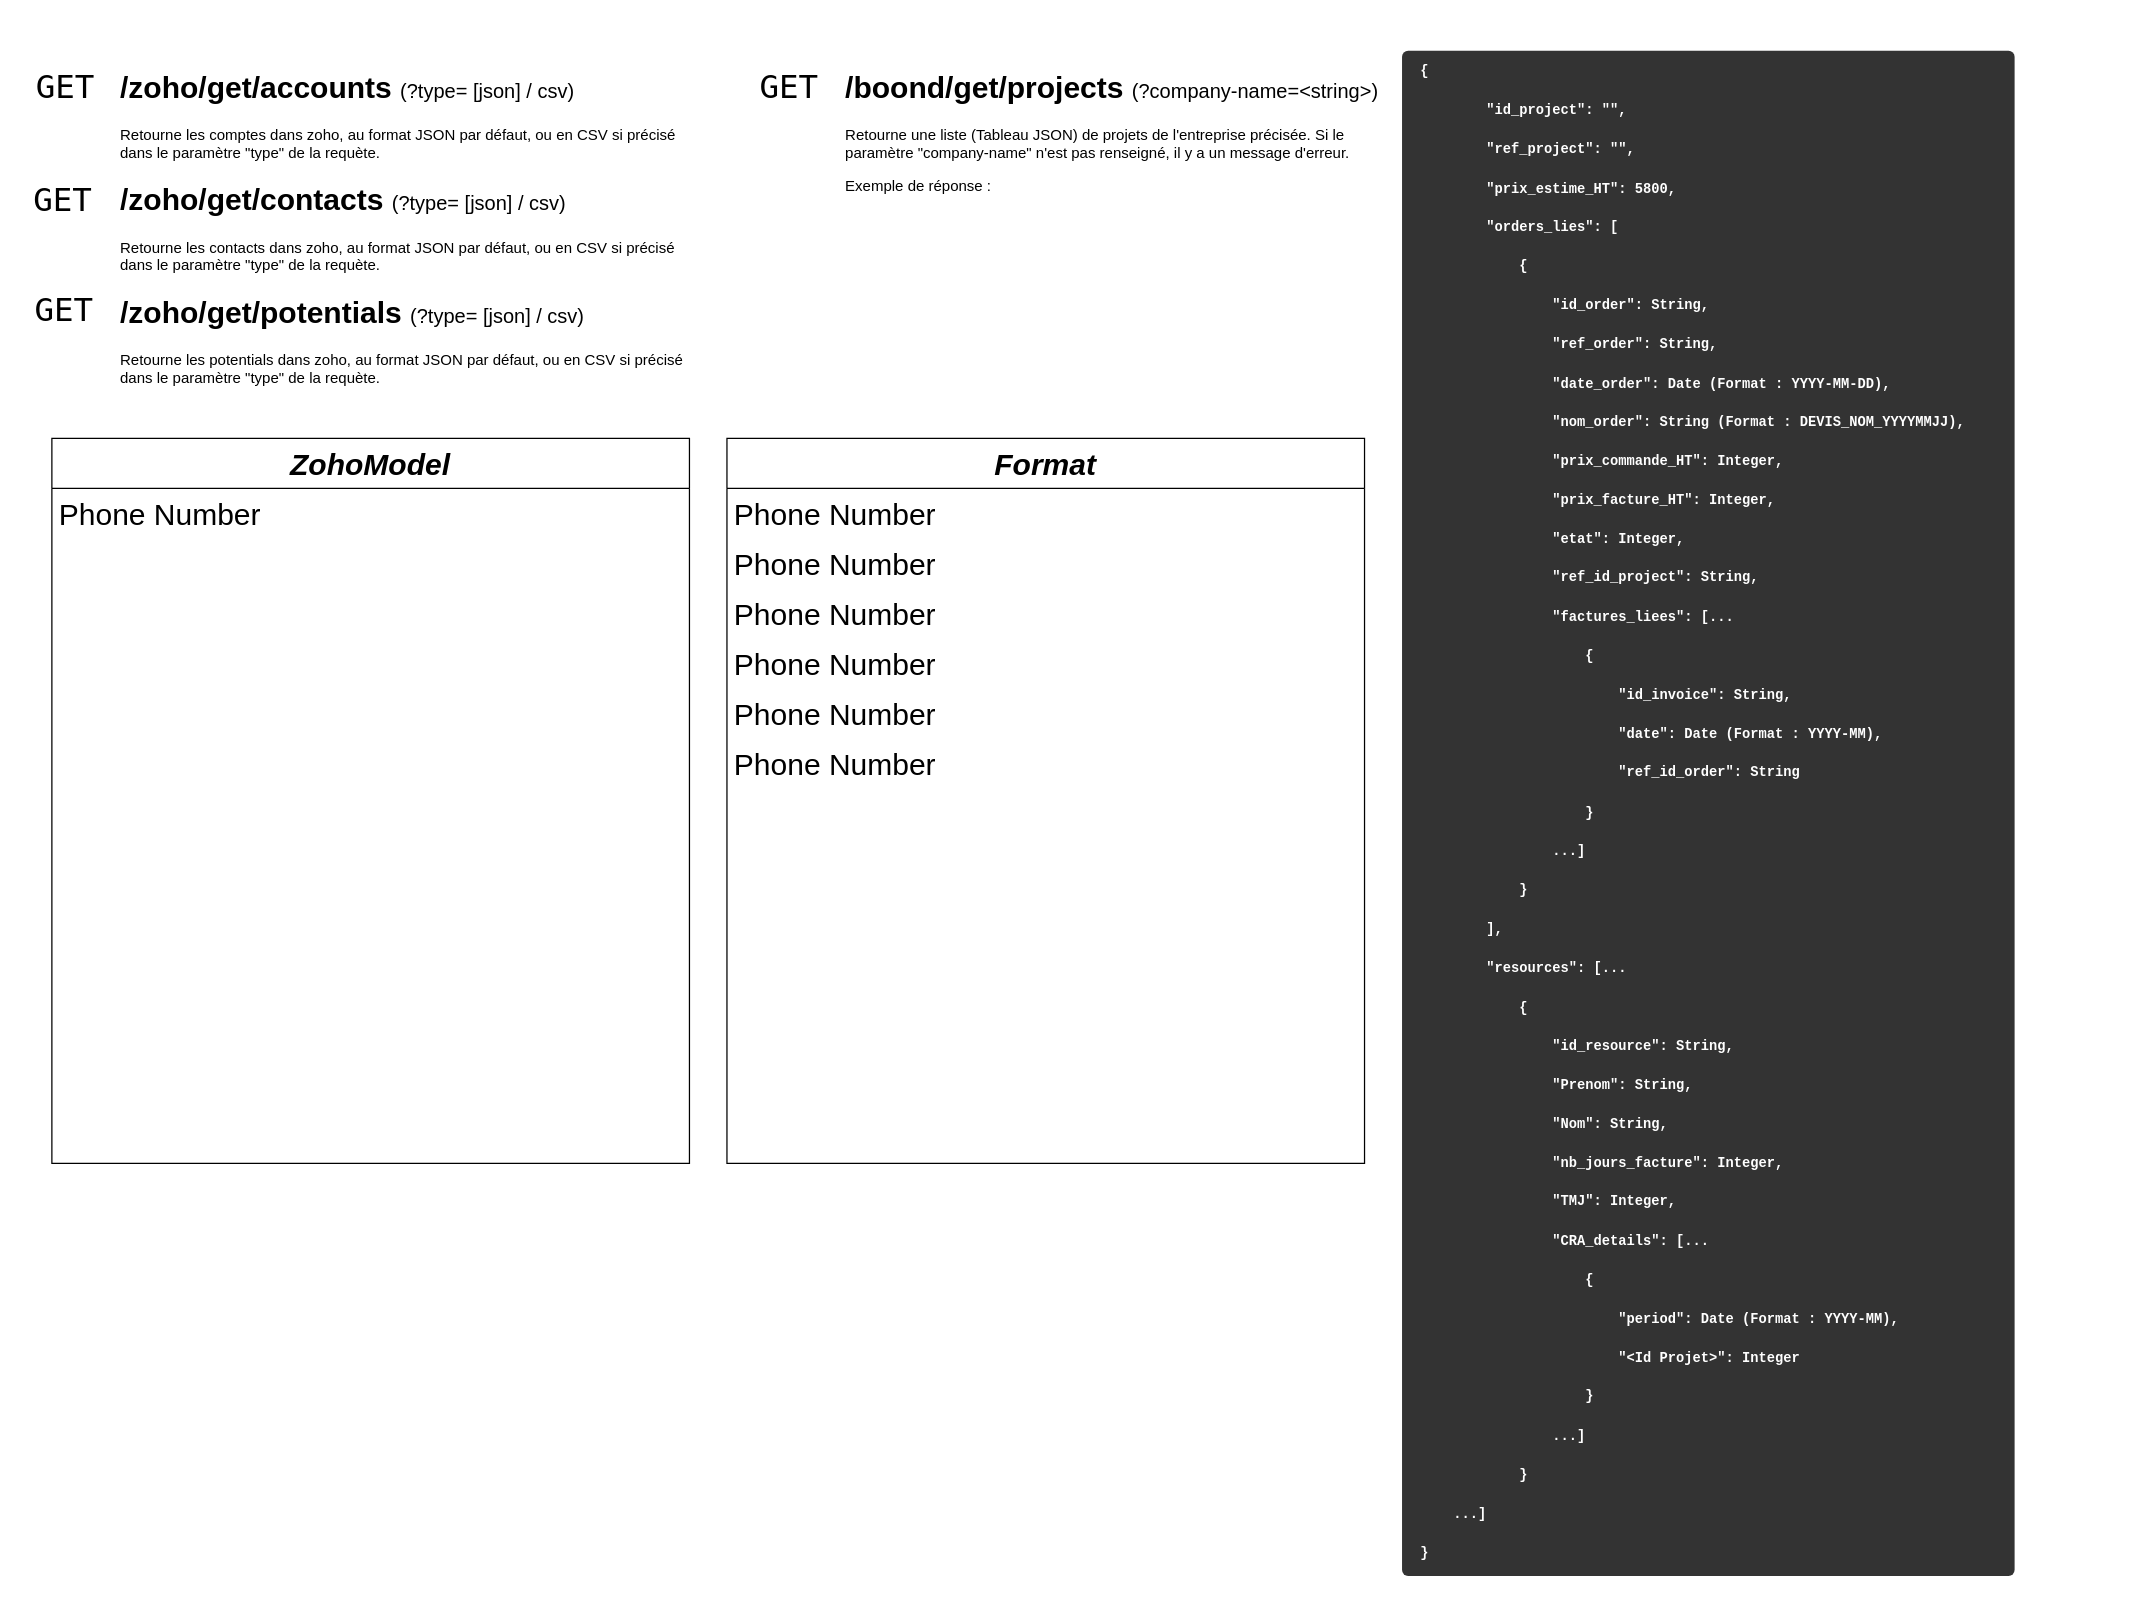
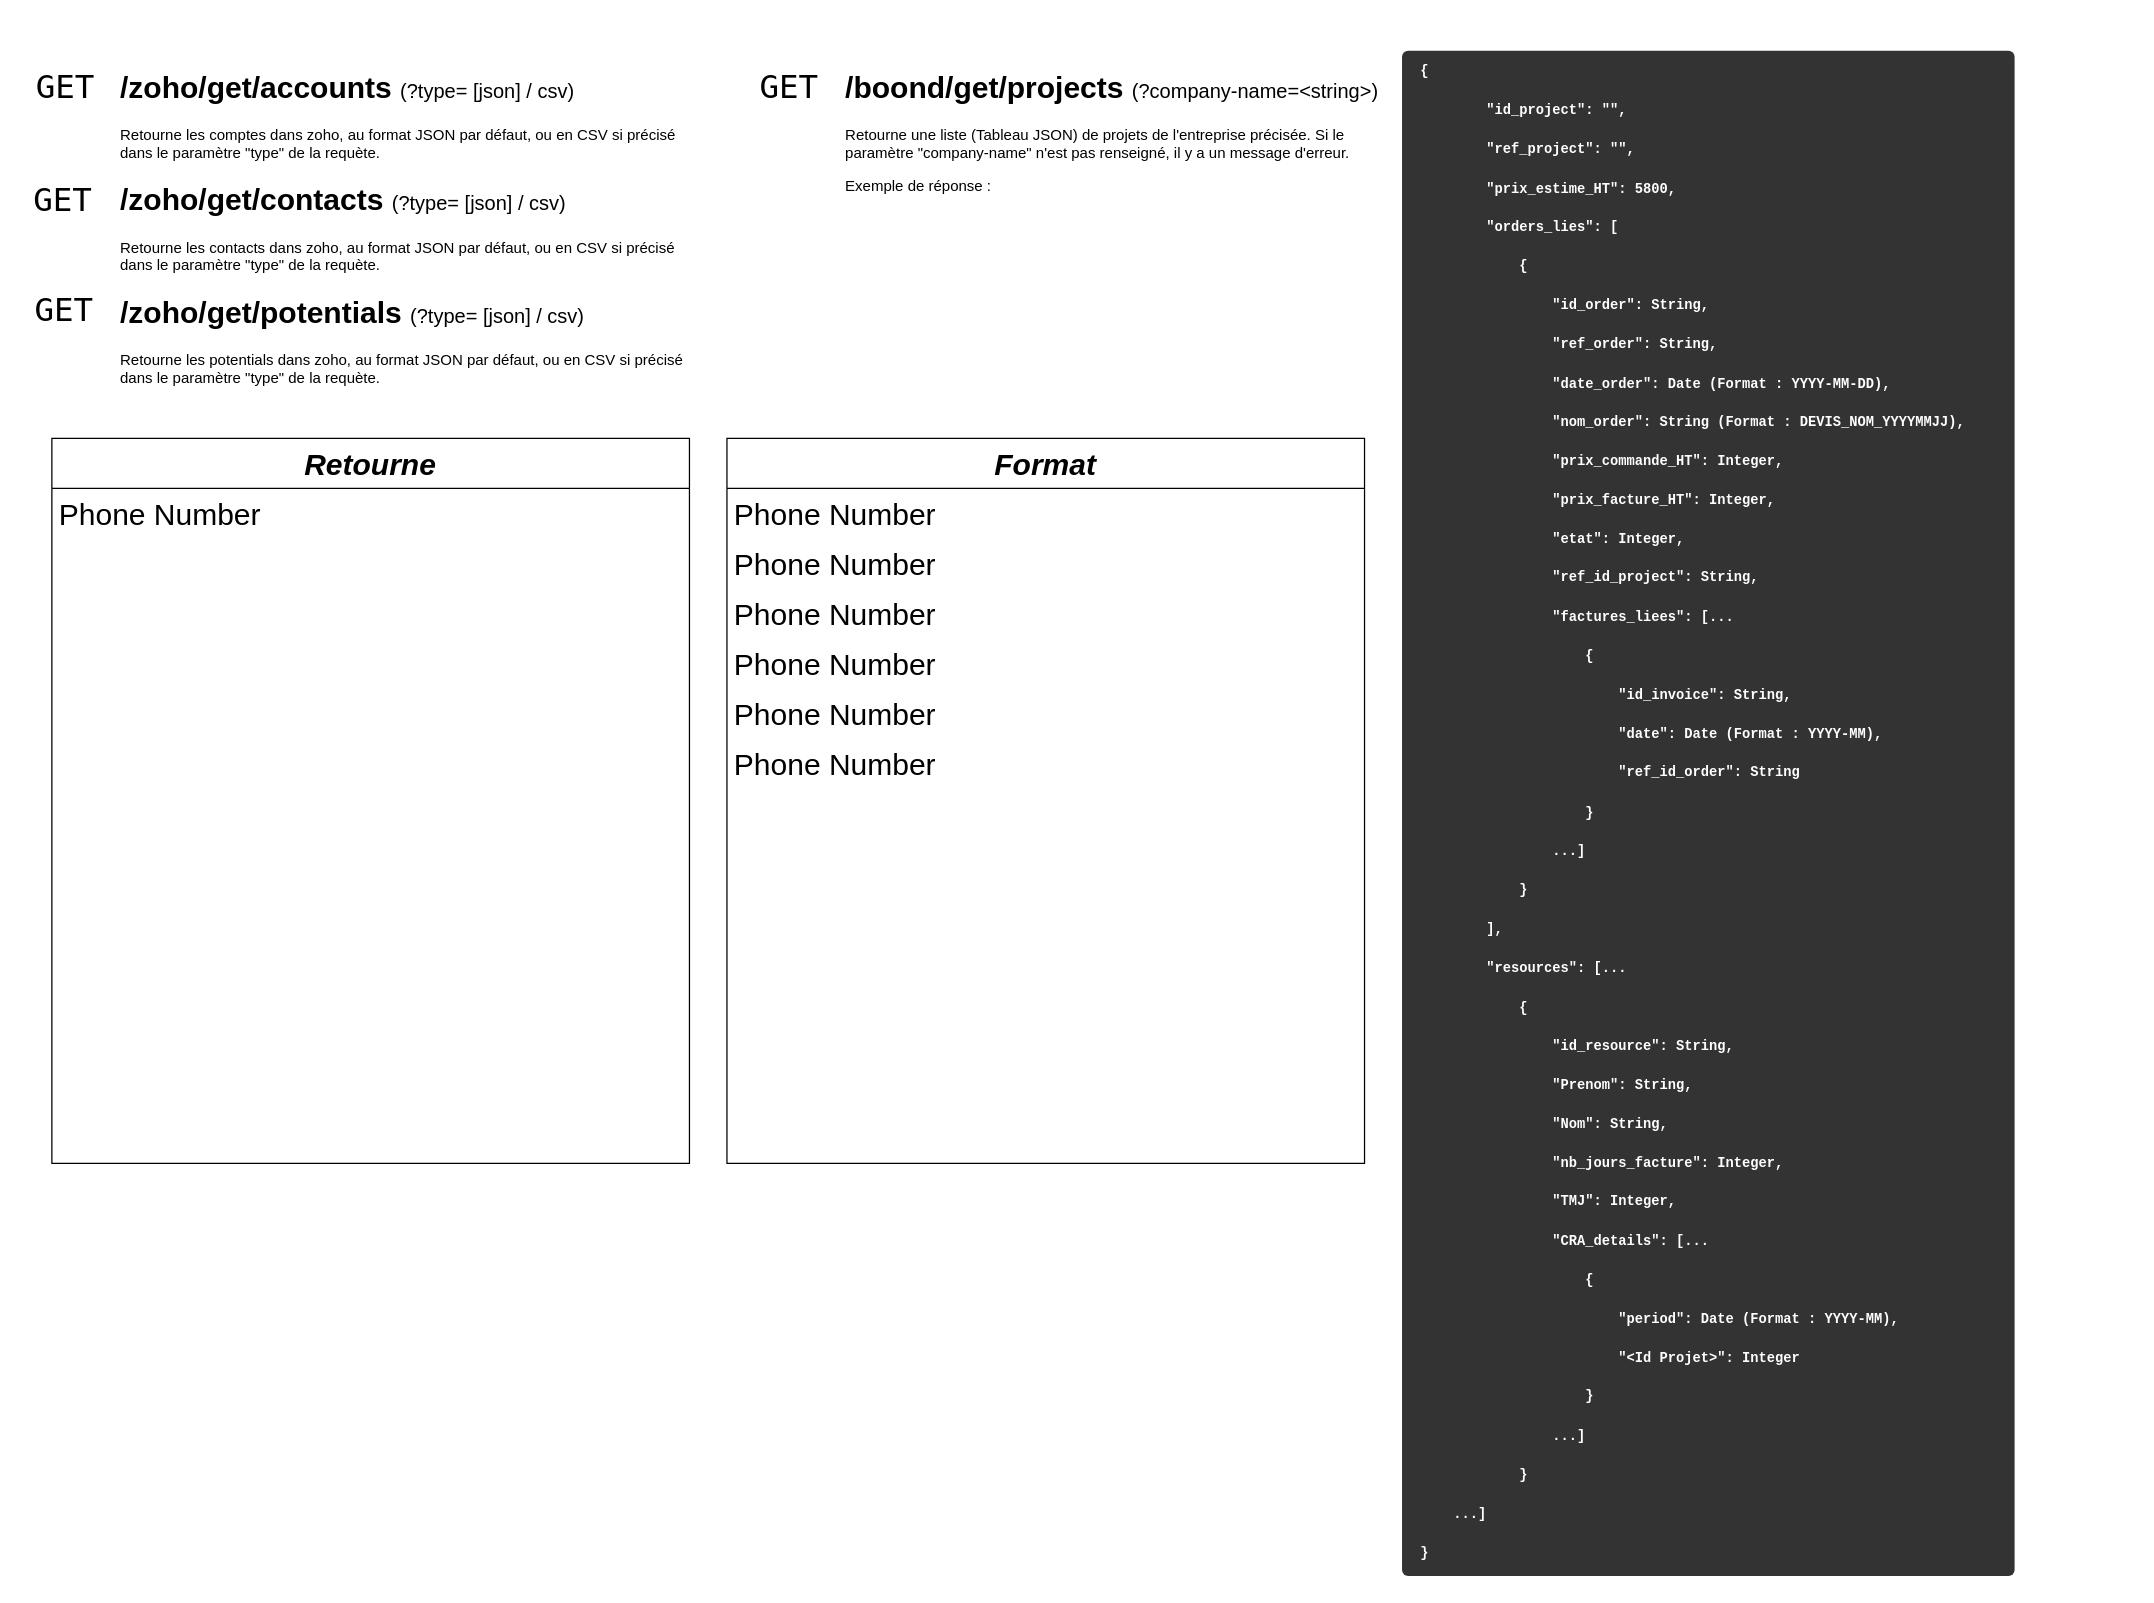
- <mxCell id="2" value="ZohoModel" style="swimlane;fontStyle=3;align=center;verticalAlign=top;childLayout=stackLayout;horizontal=1;startSize=40;horizontalStack=0;resizeParent=1;resizeLast=0;collapsible=1;marginBottom=0;rounded=0;shadow=0;strokeWidth=1;fontSize=24;" parent="1" vertex="1"><mxGeometry x="41" y="350" width="510" height="580" as="geometry"><mxRectangle x="230" y="140" width="160" height="26" as="alternateBounds" /></mxGeometry></mxCell>
+ <mxCell id="2" value="Retourne" style="swimlane;fontStyle=3;align=center;verticalAlign=top;childLayout=stackLayout;horizontal=1;startSize=40;horizontalStack=0;resizeParent=1;resizeLast=0;collapsible=1;marginBottom=0;rounded=0;shadow=0;strokeWidth=1;fontSize=24;" parent="1" vertex="1"><mxGeometry x="41" y="350" width="510" height="580" as="geometry"><mxRectangle x="230" y="140" width="160" height="26" as="alternateBounds" /></mxGeometry></mxCell>
